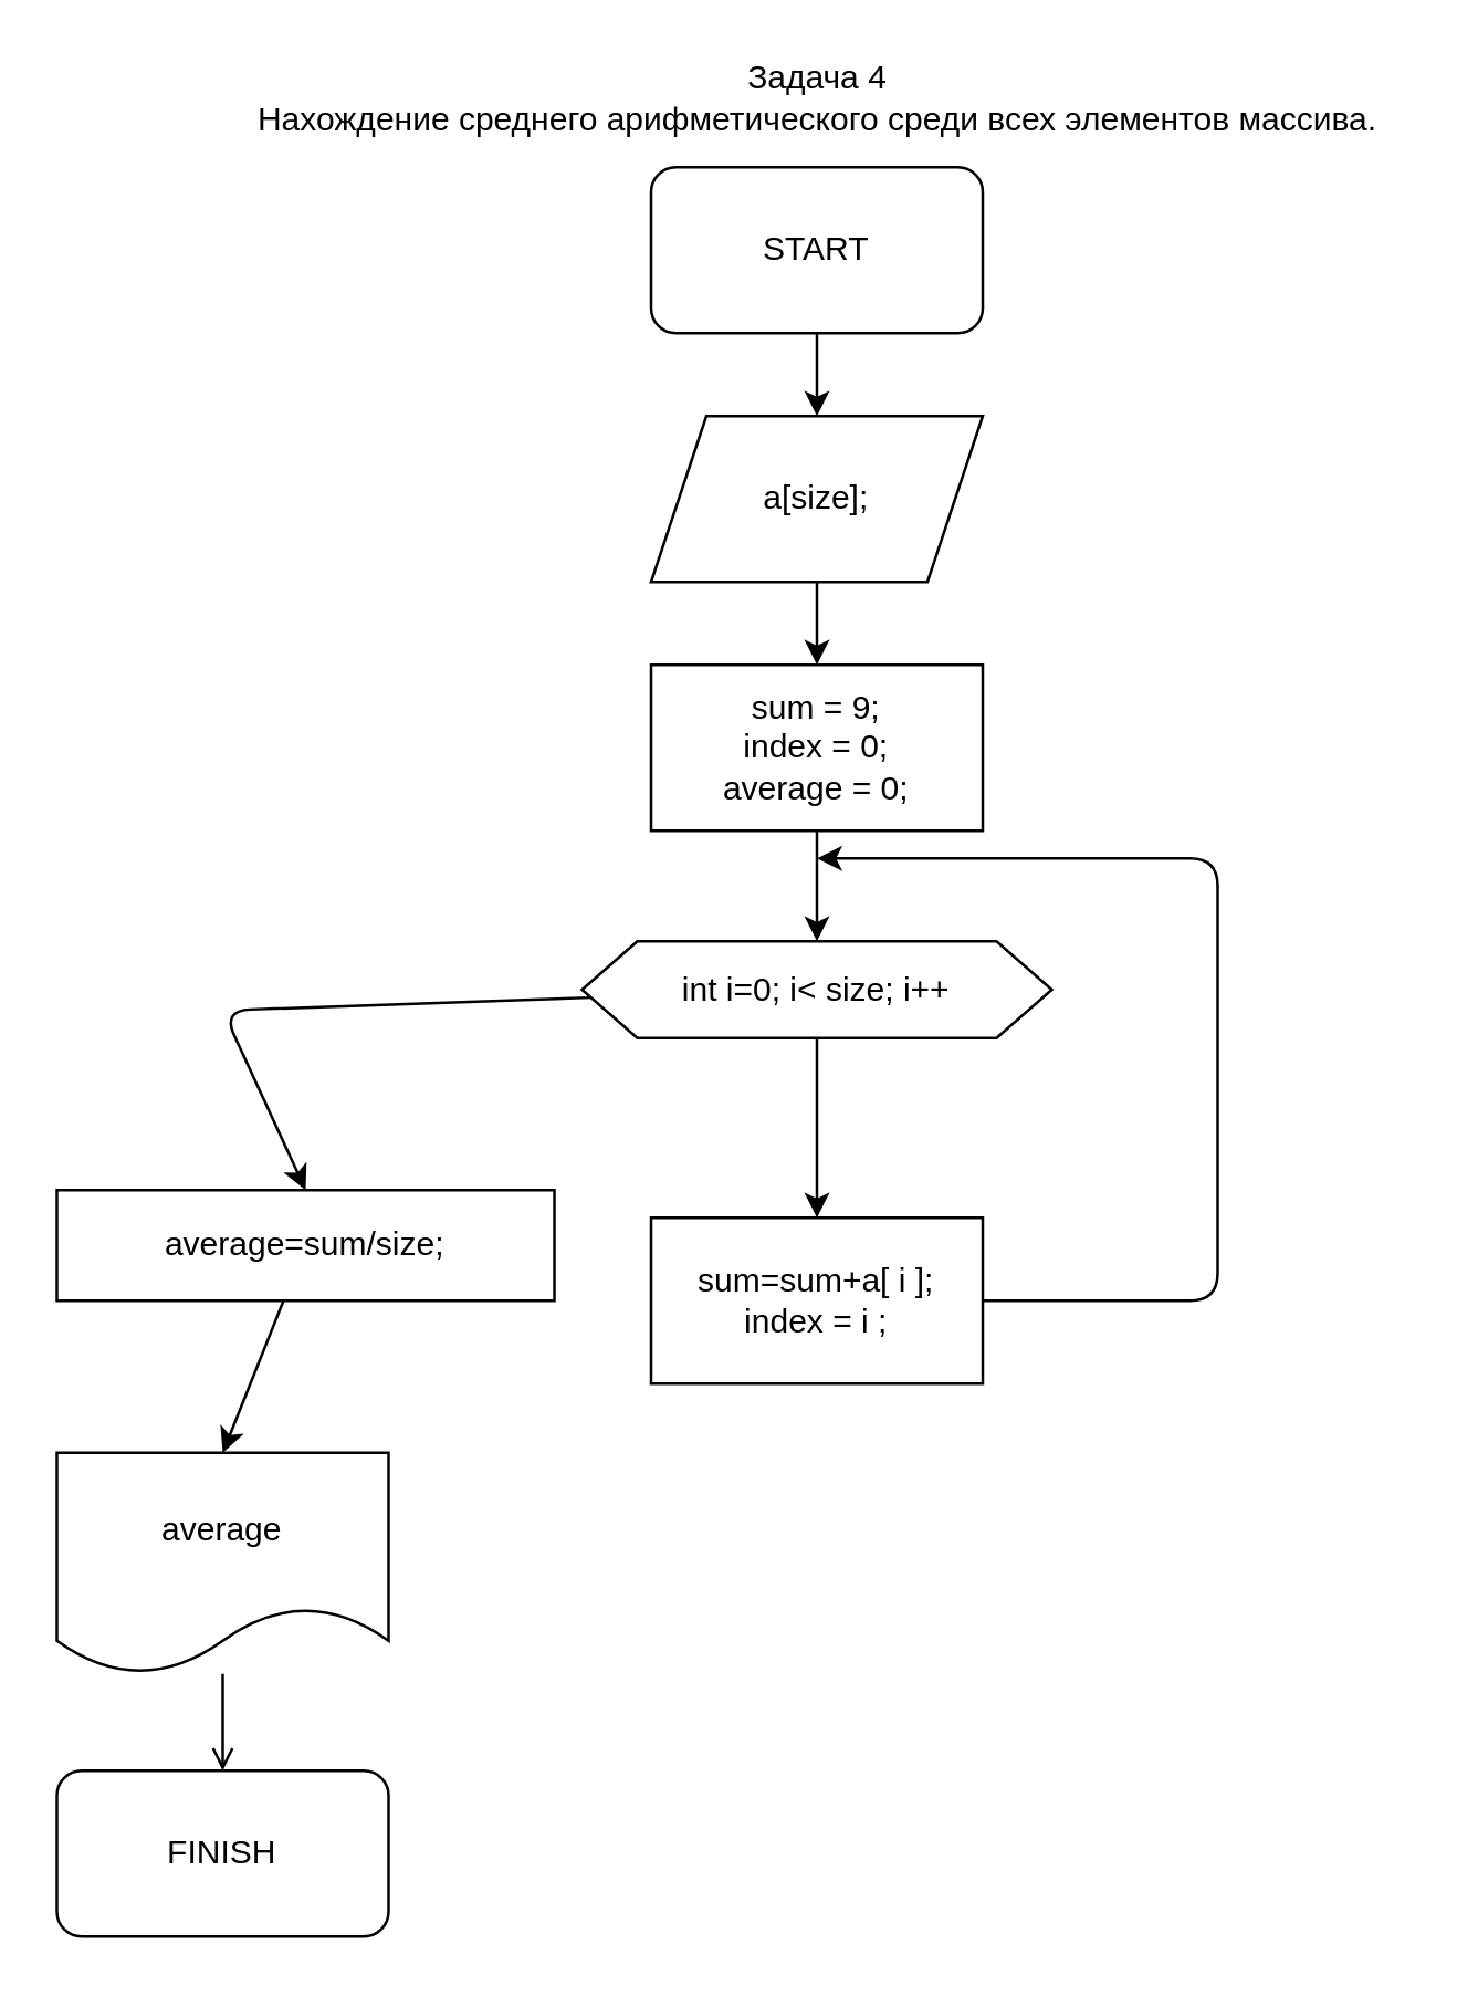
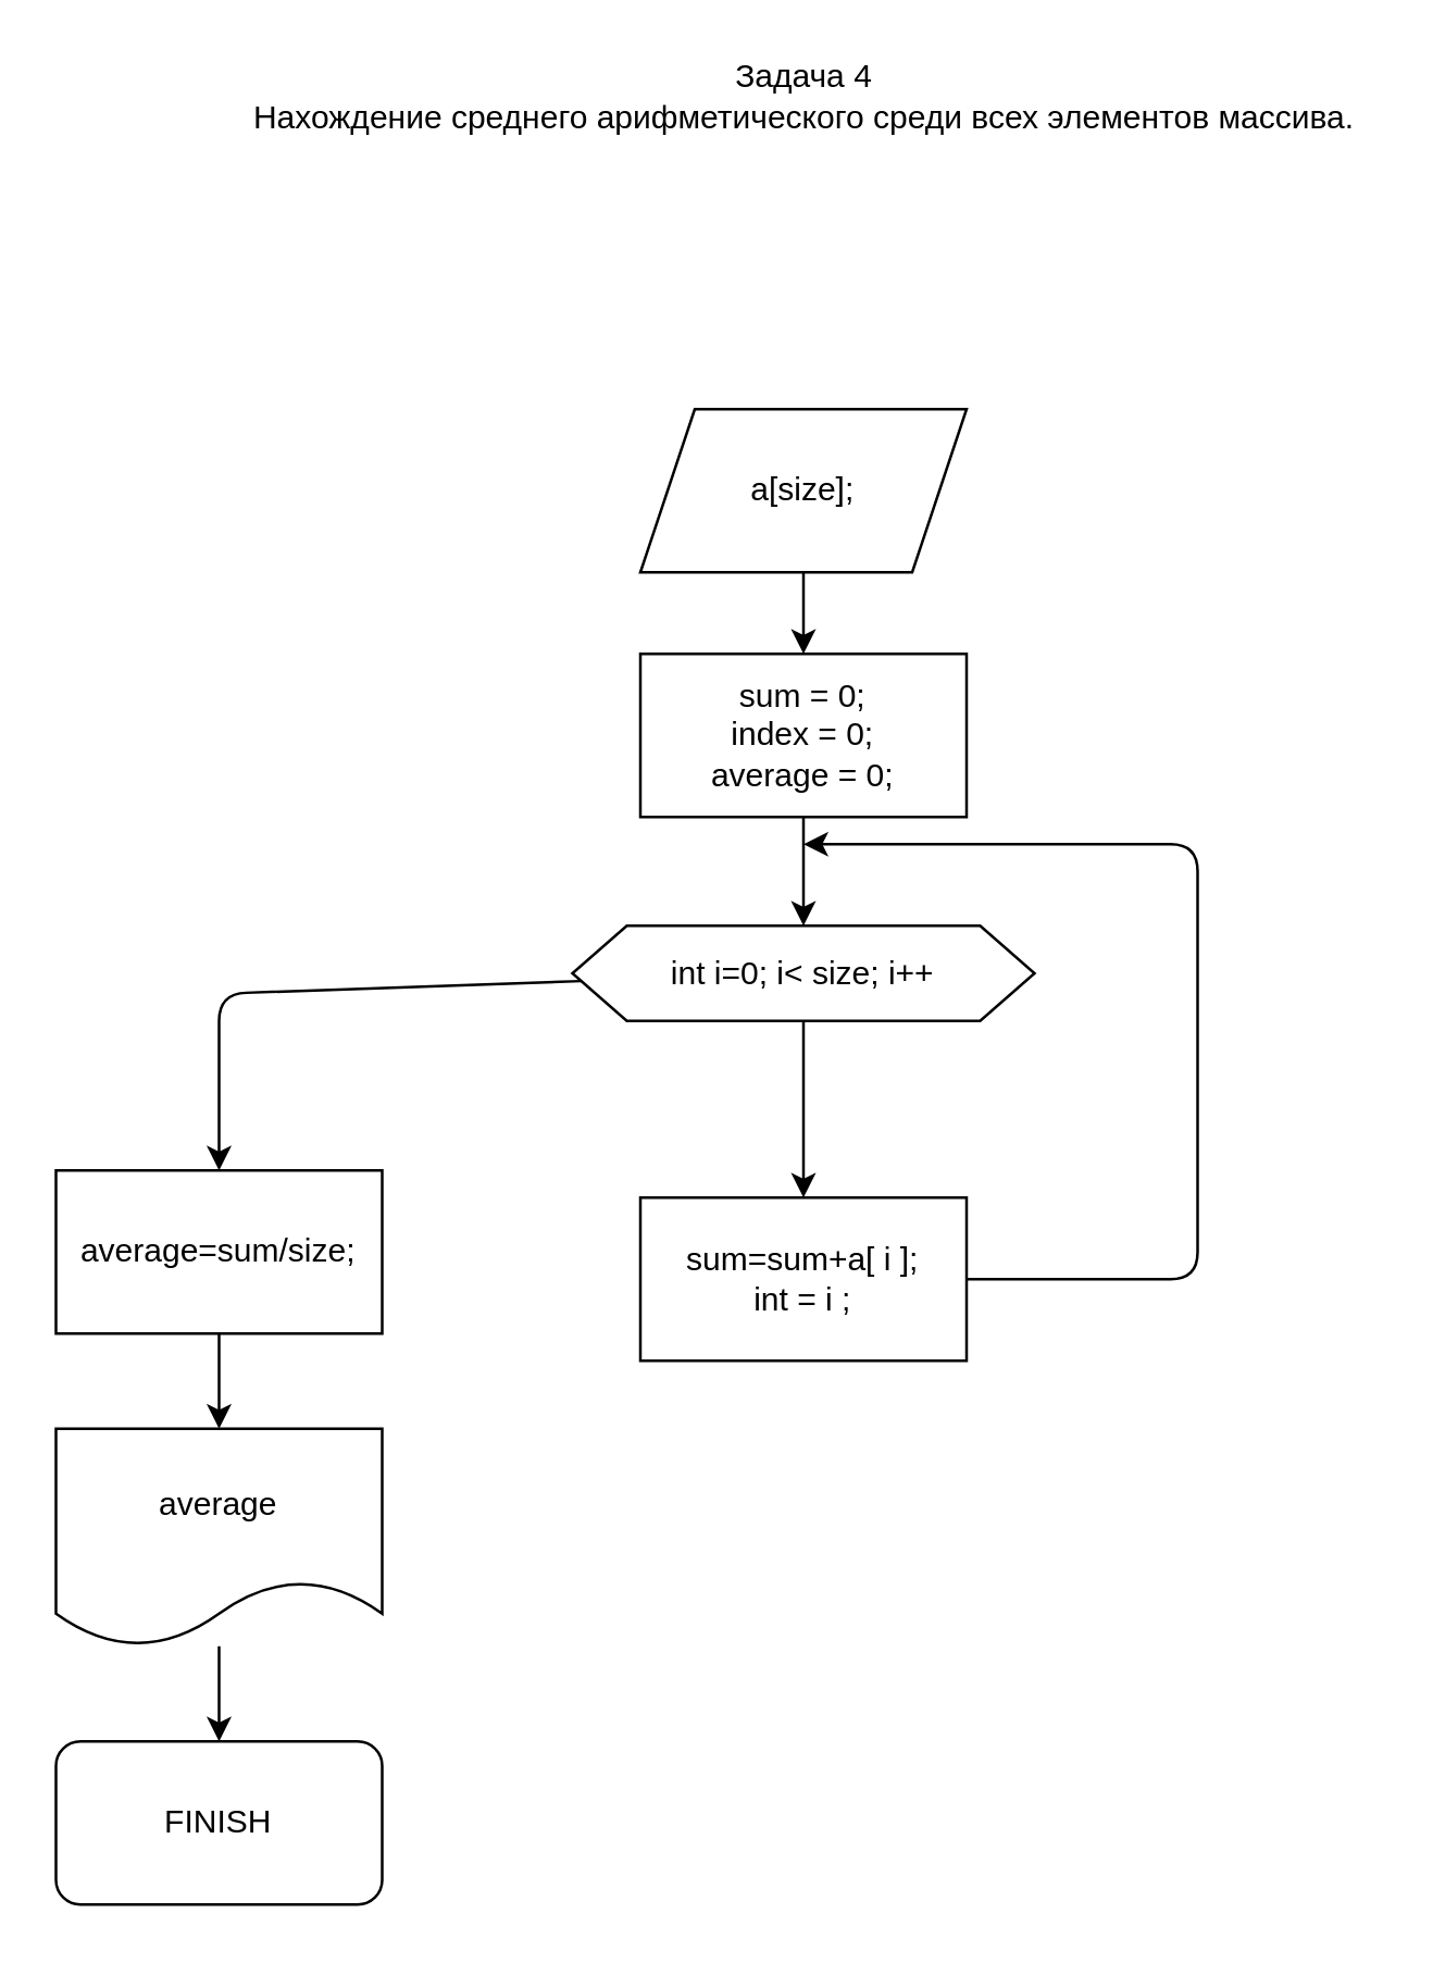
- <mxCell id="3" value="START" style="rounded=1;whiteSpace=wrap;html=1;" parent="1" vertex="1"><mxGeometry x="235" y="60" width="120" height="60" as="geometry" /></mxCell>
- <mxCell id="2" style="edgeStyle=none;html=1;entryX=0.5;entryY=0;entryDx=0;entryDy=0;" parent="1" source="3" target="6" edge="1"><mxGeometry relative="1" as="geometry" /></mxCell>
- <mxCell id="8" value="sum = 9;&lt;br&gt;index = 0;&lt;br&gt;average = 0;" style="rounded=0;whiteSpace=wrap;html=1;" parent="1" vertex="1"><mxGeometry x="235" y="240" width="120" height="60" as="geometry" /></mxCell>
+ <mxCell id="8" value="sum = 0;&lt;br&gt;index = 0;&lt;br&gt;average = 0;" style="rounded=0;whiteSpace=wrap;html=1;" parent="1" vertex="1"><mxGeometry x="235" y="240" width="120" height="60" as="geometry" /></mxCell>
- <mxCell id="18" value="average=sum/size;" style="rounded=0;whiteSpace=wrap;html=1;" parent="1" vertex="1"><mxGeometry x="20" y="430" width="180" height="40" as="geometry" /></mxCell>
+ <mxCell id="18" value="average=sum/size;" style="rounded=0;whiteSpace=wrap;html=1;" parent="1" vertex="1"><mxGeometry x="20" y="430" width="120" height="60" as="geometry" /></mxCell>
- <mxCell id="16" value="sum=sum+a[ i ];&lt;br&gt;index = i ;" style="rounded=0;whiteSpace=wrap;html=1;" parent="1" vertex="1"><mxGeometry x="235" y="440" width="120" height="60" as="geometry" /></mxCell>
+ <mxCell id="16" value="sum=sum+a[ i ];&lt;br&gt;int = i ;" style="rounded=0;whiteSpace=wrap;html=1;" parent="1" vertex="1"><mxGeometry x="235" y="440" width="120" height="60" as="geometry" /></mxCell>
- <mxCell id="12" style="edgeStyle=none;html=1;entryX=0.5;entryY=0;entryDx=0;entryDy=0;endArrow=open;" parent="1" source="13" target="14" edge="1"><mxGeometry relative="1" as="geometry" /></mxCell>
+ <mxCell id="12" style="edgeStyle=none;html=1;entryX=0.5;entryY=0;entryDx=0;entryDy=0;" parent="1" source="13" target="14" edge="1"><mxGeometry relative="1" as="geometry" /></mxCell>
